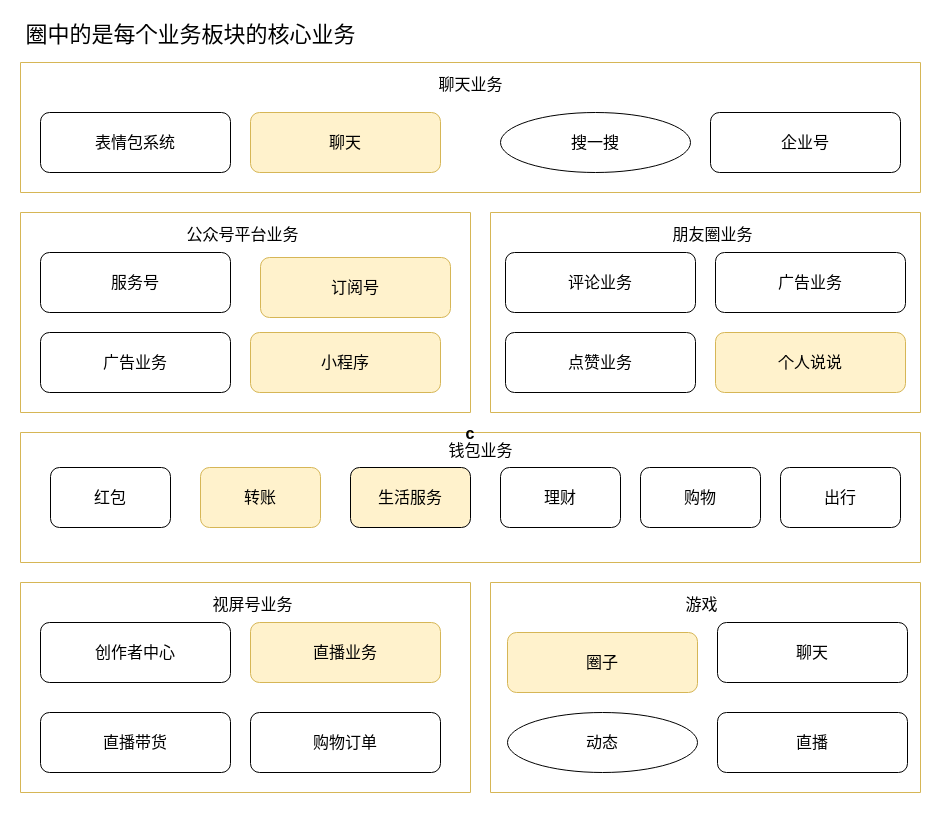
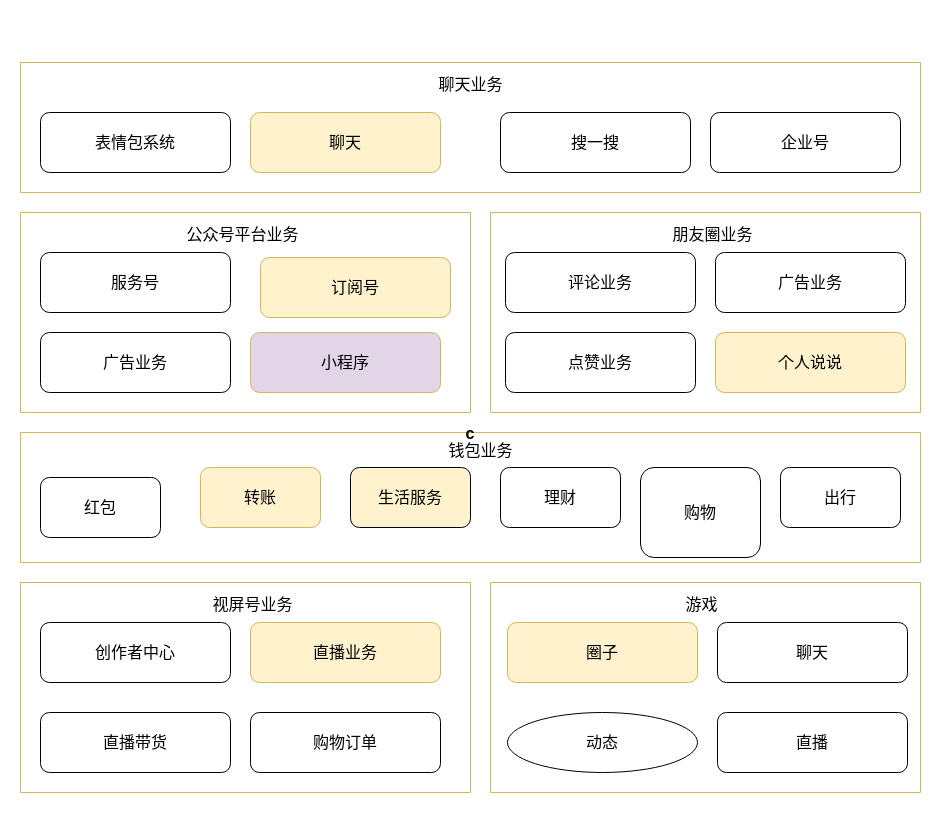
- <mxCell id="40" value="圈中的是每个业务板块的核心业务" style="text;html=1;align=center;verticalAlign=middle;resizable=0;points=[];autosize=1;strokeColor=none;fillColor=none;fontSize=22;" vertex="1" parent="1"><mxGeometry x="20" y="20" width="340" height="30" as="geometry" /></mxCell>
- <mxCell id="11" value="搜一搜" style="ellipse;whiteSpace=wrap;html=1;fontSize=16;" parent="8" vertex="1"><mxGeometry x="480" y="50" width="190" height="60" as="geometry" /></mxCell>
+ <mxCell id="11" value="搜一搜" style="whiteSpace=wrap;html=1;fontSize=16;rounded=1;" parent="8" vertex="1"><mxGeometry x="480" y="50" width="190" height="60" as="geometry" /></mxCell>
- <mxCell id="7" value="小程序" style="whiteSpace=wrap;html=1;fontSize=16;rounded=1;fillColor=#fff2cc;strokeColor=#d6b656;" parent="2" vertex="1"><mxGeometry x="230" y="120" width="190" height="60" as="geometry" /></mxCell>
+ <mxCell id="7" value="小程序" style="whiteSpace=wrap;html=1;fontSize=16;rounded=1;fillColor=#e1d5e7;strokeColor=#d6b656;" parent="2" vertex="1"><mxGeometry x="230" y="120" width="190" height="60" as="geometry" /></mxCell>
- <mxCell id="16" value="红包" style="whiteSpace=wrap;html=1;fontSize=16;rounded=1;" parent="14" vertex="1"><mxGeometry x="30" y="35" width="120" height="60" as="geometry" /></mxCell>
+ <mxCell id="16" value="红包" style="whiteSpace=wrap;html=1;fontSize=16;rounded=1;" parent="14" vertex="1"><mxGeometry x="20" y="45" width="120" height="60" as="geometry" /></mxCell>
- <mxCell id="20" value="购物" style="whiteSpace=wrap;html=1;fontSize=16;rounded=1;" parent="14" vertex="1"><mxGeometry x="620" y="35" width="120" height="60" as="geometry" /></mxCell>
+ <mxCell id="20" value="购物" style="whiteSpace=wrap;html=1;fontSize=16;rounded=1;" parent="14" vertex="1"><mxGeometry x="620" y="35" width="120" height="90" as="geometry" /></mxCell>
- <mxCell id="30" value="圈子" style="whiteSpace=wrap;html=1;fontSize=16;rounded=1;fillColor=#fff2cc;strokeColor=#d6b656;" parent="28" vertex="1"><mxGeometry x="17" y="50" width="190" height="60" as="geometry" /></mxCell>
+ <mxCell id="30" value="圈子" style="whiteSpace=wrap;html=1;fontSize=16;rounded=1;fillColor=#fff2cc;strokeColor=#d6b656;" parent="28" vertex="1"><mxGeometry x="17" y="40" width="190" height="60" as="geometry" /></mxCell>
